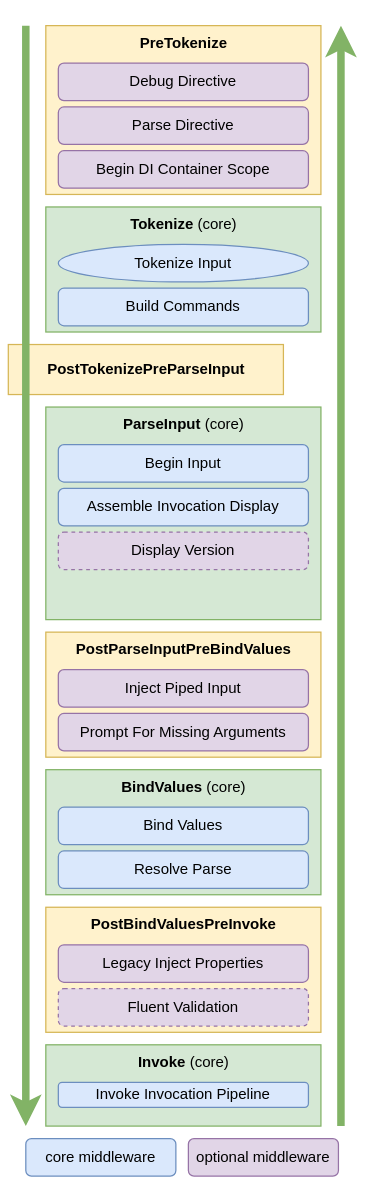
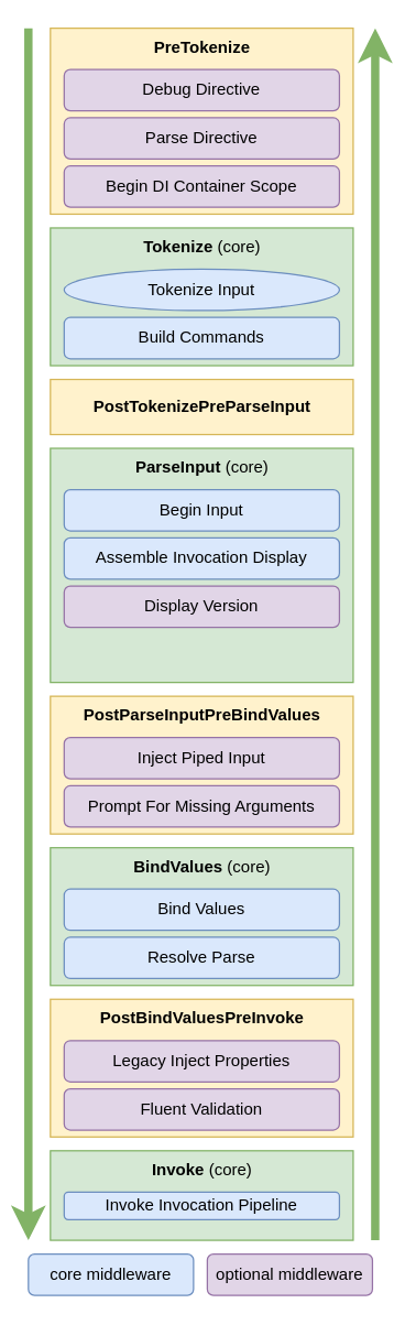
- <mxCell id="2" value="&lt;b&gt;PostTokenizePreParseInput&lt;/b&gt;" style="rounded=0;html=1;fillColor=#fff2cc;strokeColor=#d6b656;labelPosition=center;verticalLabelPosition=middle;align=center;verticalAlign=middle;textDirection=ltr;" parent="1" vertex="1"><mxGeometry x="6" y="275" width="220" height="40" as="geometry" /></mxCell>
+ <mxCell id="2" value="&lt;b&gt;PostTokenizePreParseInput&lt;/b&gt;" style="rounded=0;html=1;fillColor=#fff2cc;strokeColor=#d6b656;labelPosition=center;verticalLabelPosition=middle;align=center;verticalAlign=middle;textDirection=ltr;" parent="1" vertex="1"><mxGeometry x="36" y="275" width="220" height="40" as="geometry" /></mxCell>
- <mxCell id="32" value="Display Version" style="rounded=1;whiteSpace=wrap;html=1;fillColor=#e1d5e7;strokeColor=#9673a6;dashed=1;" parent="28" vertex="1"><mxGeometry x="10" y="100" width="200" height="30" as="geometry" /></mxCell>
+ <mxCell id="32" value="Display Version" style="rounded=1;whiteSpace=wrap;html=1;fillColor=#e1d5e7;strokeColor=#9673a6;" parent="28" vertex="1"><mxGeometry x="10" y="100" width="200" height="30" as="geometry" /></mxCell>
- <mxCell id="11" value="Fluent Validation" style="rounded=1;whiteSpace=wrap;html=1;fillColor=#e1d5e7;strokeColor=#9673a6;dashed=1;" parent="8" vertex="1"><mxGeometry x="10" y="65" width="200" height="30" as="geometry" /></mxCell>
+ <mxCell id="11" value="Fluent Validation" style="rounded=1;whiteSpace=wrap;html=1;fillColor=#e1d5e7;strokeColor=#9673a6;" parent="8" vertex="1"><mxGeometry x="10" y="65" width="200" height="30" as="geometry" /></mxCell>
